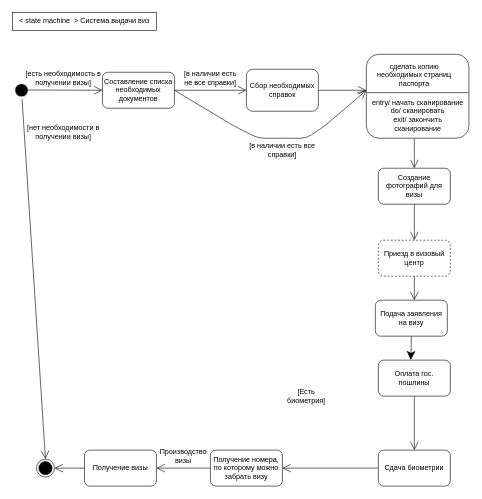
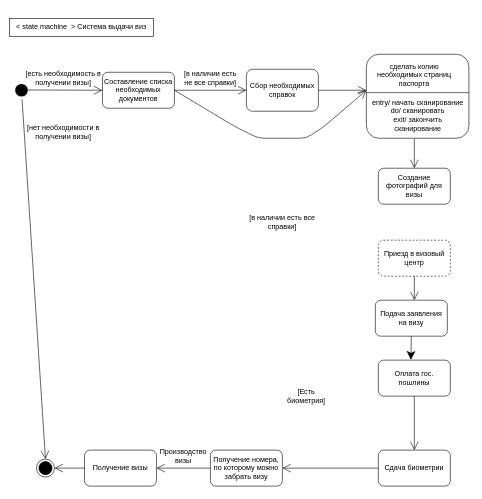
- <mxCell id="2" value="&amp;lt; state machine&amp;nbsp; &amp;gt; Система выдачи виз" style="rounded=0;whiteSpace=wrap;html=1;" vertex="1" parent="1"><mxGeometry x="20" y="20" width="240" height="30" as="geometry" /></mxCell>
+ <mxCell id="2" value="&amp;lt; state machine&amp;nbsp; &amp;gt; Система выдачи виз" style="rounded=0;whiteSpace=wrap;html=1;" vertex="1" parent="1"><mxGeometry x="15" y="30" width="240" height="30" as="geometry" /></mxCell>
- <mxCell id="34" value="[в наличии есть все справки]" style="text;html=1;strokeColor=none;fillColor=none;align=center;verticalAlign=middle;whiteSpace=wrap;rounded=0;" vertex="1" parent="1"><mxGeometry x="405" y="240" width="130" height="20" as="geometry" /></mxCell>
+ <mxCell id="34" value="[в наличии есть все справки]" style="text;html=1;strokeColor=none;fillColor=none;align=center;verticalAlign=middle;whiteSpace=wrap;rounded=0;" vertex="1" parent="1"><mxGeometry x="405" y="360" width="130" height="20" as="geometry" /></mxCell>
- <mxCell id="27" value="" style="endArrow=open;endFill=1;endSize=12;html=1;exitX=0.5;exitY=1;exitDx=0;exitDy=0;entryX=0.5;entryY=0;entryDx=0;entryDy=0;" edge="1" parent="1" source="8" target="11"><mxGeometry width="160" relative="1" as="geometry"><mxPoint x="420" y="390" as="sourcePoint" /><mxPoint x="580" y="390" as="targetPoint" /></mxGeometry></mxCell>
